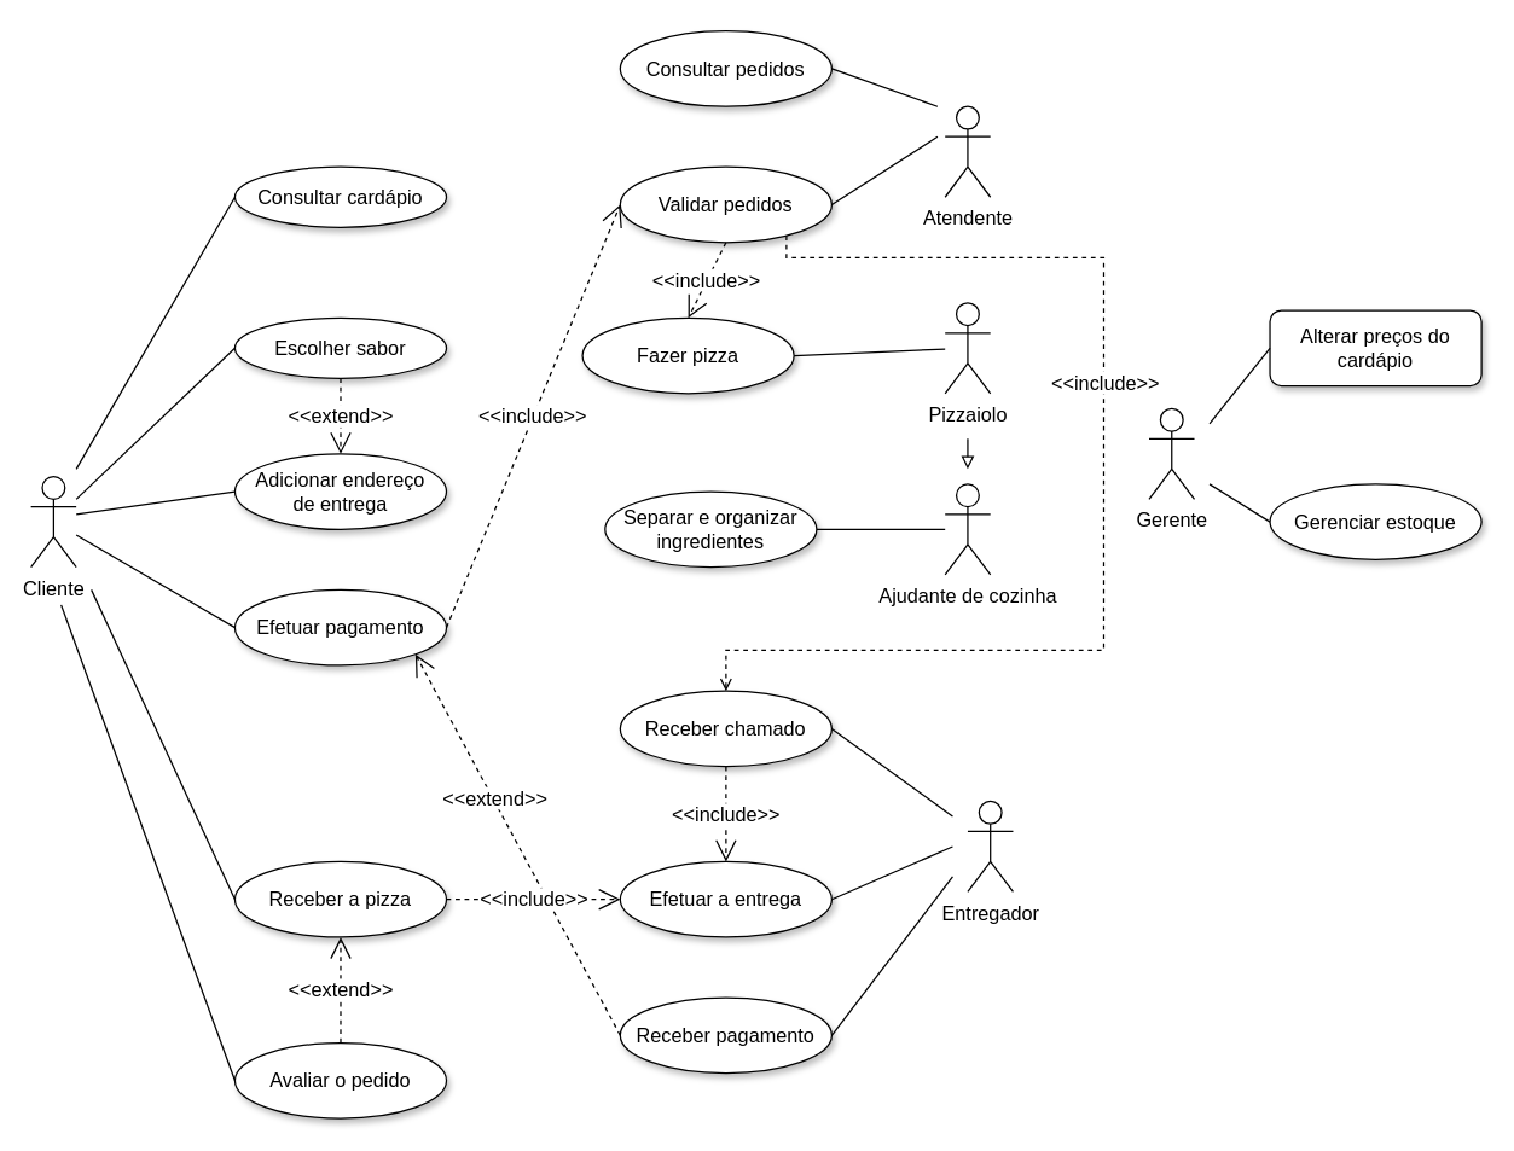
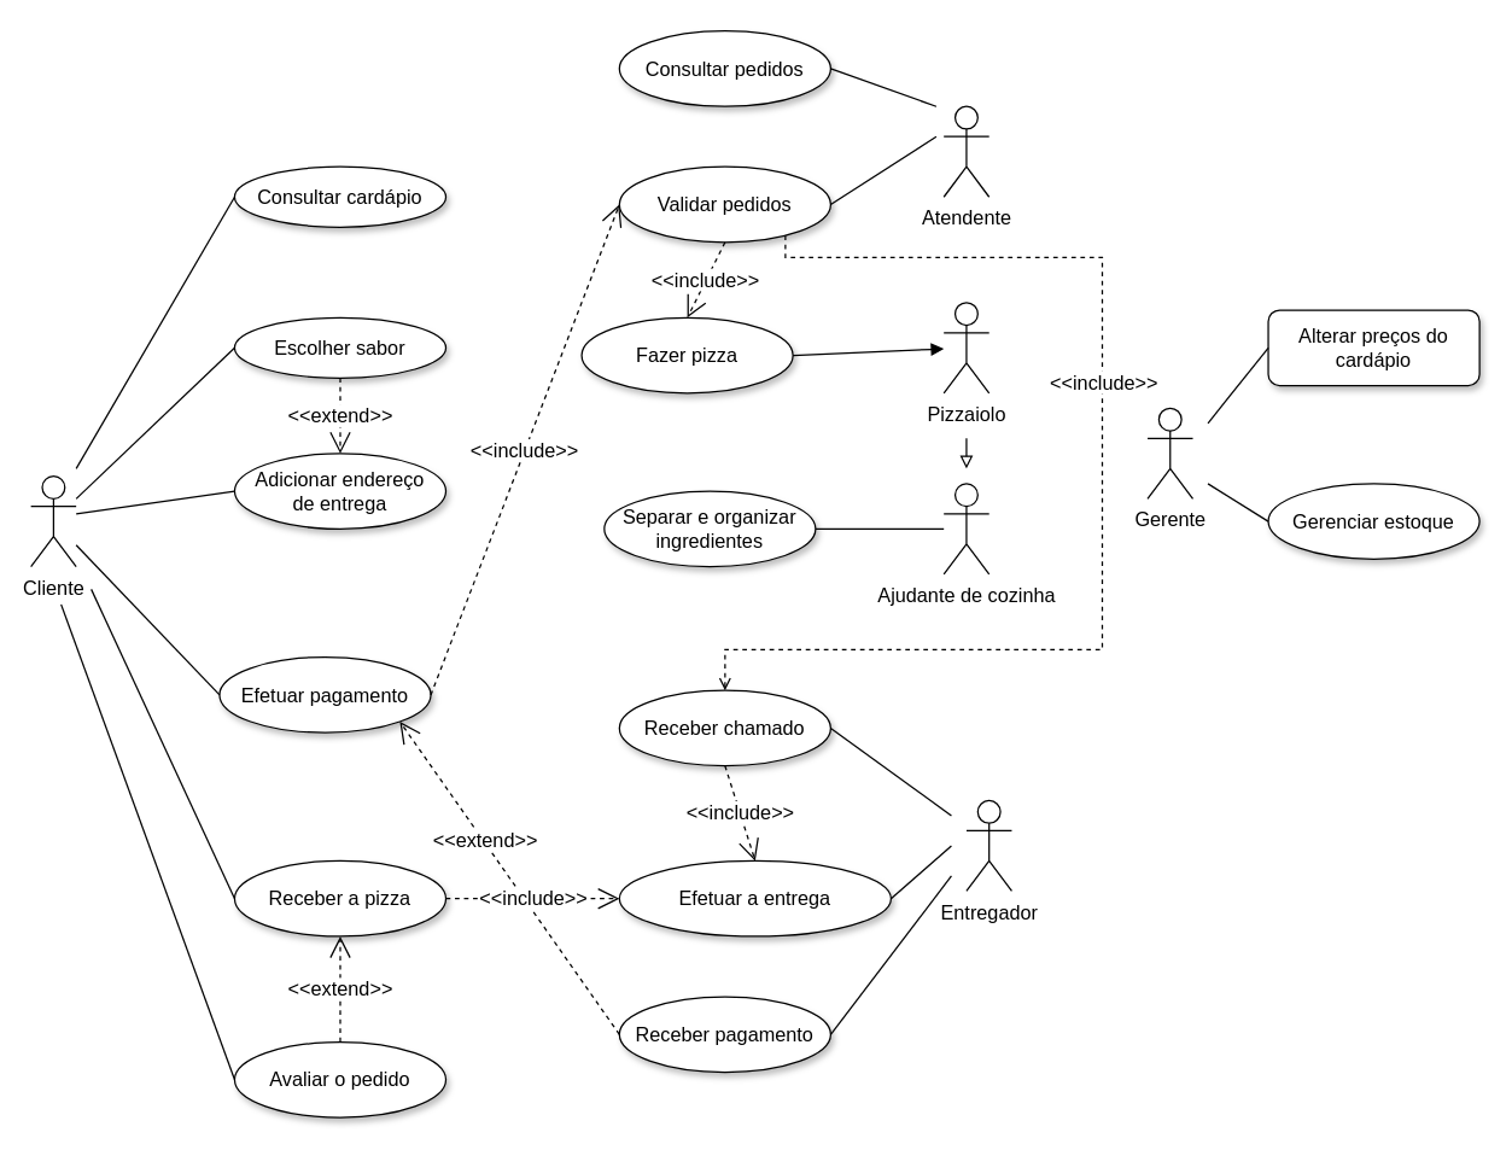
- <mxCell id="33" value="" style="endArrow=none;html=1;rounded=0;fontSize=13;exitX=1;exitY=0.5;exitDx=0;exitDy=0;" edge="1" parent="1" source="16" target="12"><mxGeometry width="50" height="50" relative="1" as="geometry"><mxPoint x="550" y="300" as="sourcePoint" /><mxPoint x="620" y="240" as="targetPoint" /></mxGeometry></mxCell>
+ <mxCell id="33" value="" style="endArrow=block;html=1;rounded=0;fontSize=13;exitX=1;exitY=0.5;exitDx=0;exitDy=0;" edge="1" parent="1" source="16" target="12"><mxGeometry width="50" height="50" relative="1" as="geometry"><mxPoint x="550" y="300" as="sourcePoint" /><mxPoint x="620" y="240" as="targetPoint" /></mxGeometry></mxCell>
- <mxCell id="9" value="Efetuar pagamento" style="ellipse;whiteSpace=wrap;html=1;fontSize=13;strokeWidth=1;align=center;shadow=1;" vertex="1" parent="1"><mxGeometry x="155" y="390" width="140" height="50" as="geometry" /></mxCell>
+ <mxCell id="9" value="Efetuar pagamento" style="ellipse;whiteSpace=wrap;html=1;fontSize=13;strokeWidth=1;align=center;shadow=1;" vertex="1" parent="1"><mxGeometry x="145" y="435" width="140" height="50" as="geometry" /></mxCell>
- <mxCell id="19" value="Efetuar a entrega" style="ellipse;whiteSpace=wrap;html=1;fontSize=13;strokeWidth=1;align=center;shadow=1;" vertex="1" parent="1"><mxGeometry x="410" y="570" width="140" height="50" as="geometry" /></mxCell>
+ <mxCell id="19" value="Efetuar a entrega" style="ellipse;whiteSpace=wrap;html=1;fontSize=13;strokeWidth=1;align=center;shadow=1;" vertex="1" parent="1"><mxGeometry x="410" y="570" width="180" height="50" as="geometry" /></mxCell>
